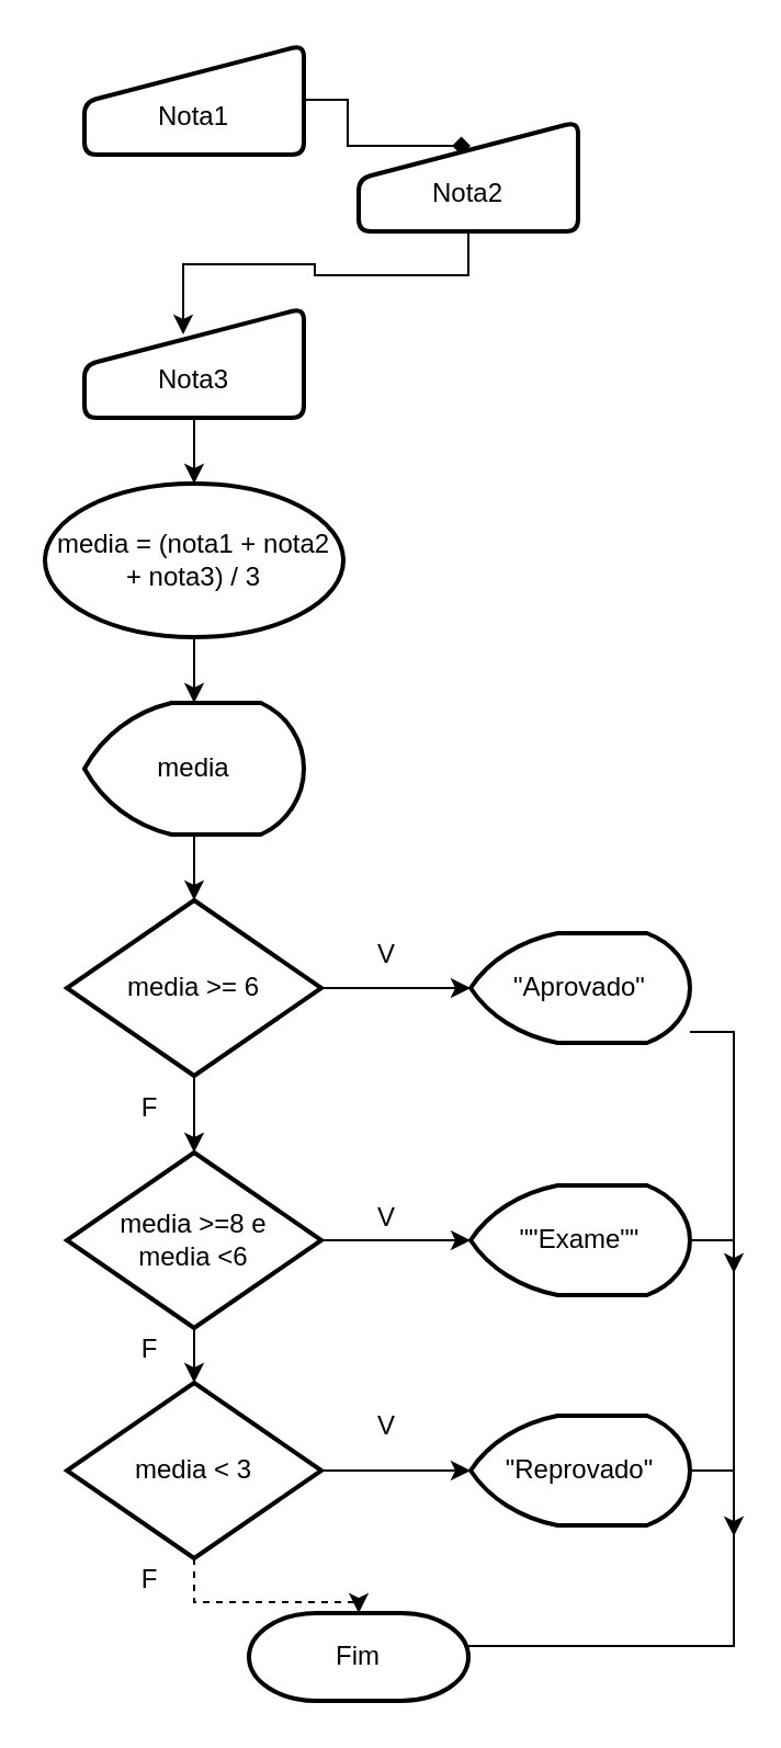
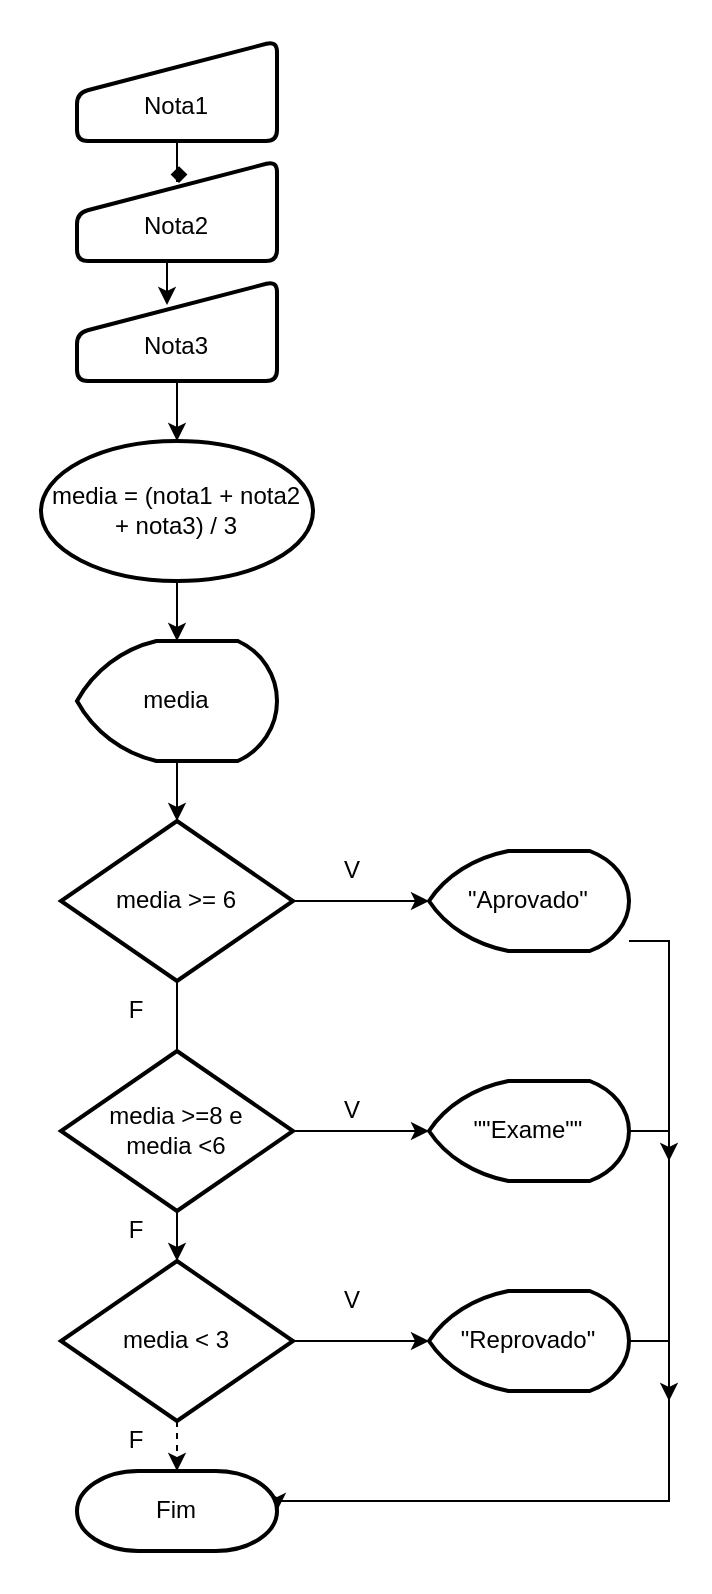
- <mxCell id="5" value="&lt;br&gt;Nota2" style="html=1;strokeWidth=2;shape=manualInput;whiteSpace=wrap;rounded=1;size=26;arcSize=11;" vertex="1" parent="1"><mxGeometry x="163" y="55" width="100" height="50" as="geometry" /></mxCell>
+ <mxCell id="5" value="&lt;br&gt;Nota2" style="html=1;strokeWidth=2;shape=manualInput;whiteSpace=wrap;rounded=1;size=26;arcSize=11;" vertex="1" parent="1"><mxGeometry x="38" y="80" width="100" height="50" as="geometry" /></mxCell>
- <mxCell id="13" style="edgeStyle=orthogonalEdgeStyle;rounded=0;orthogonalLoop=1;jettySize=auto;html=1;exitX=0.5;exitY=1;exitDx=0;exitDy=0;exitPerimeter=0;entryX=0.5;entryY=0;entryDx=0;entryDy=0;entryPerimeter=0;" edge="1" parent="1" source="14" target="19"><mxGeometry relative="1" as="geometry" /></mxCell>
+ <mxCell id="13" style="edgeStyle=orthogonalEdgeStyle;rounded=0;orthogonalLoop=1;jettySize=auto;html=1;exitX=0.5;exitY=1;exitDx=0;exitDy=0;exitPerimeter=0;entryX=0.5;entryY=0;entryDx=0;entryDy=0;entryPerimeter=0;endArrow=none;" edge="1" parent="1" source="14" target="19"><mxGeometry relative="1" as="geometry" /></mxCell>
- <mxCell id="27" value="Fim" style="strokeWidth=2;html=1;shape=mxgraph.flowchart.terminator;whiteSpace=wrap;" vertex="1" parent="1"><mxGeometry x="113" y="735" width="100" height="40" as="geometry" /></mxCell>
+ <mxCell id="27" value="Fim" style="strokeWidth=2;html=1;shape=mxgraph.flowchart.terminator;whiteSpace=wrap;" vertex="1" parent="1"><mxGeometry x="38" y="735" width="100" height="40" as="geometry" /></mxCell>
